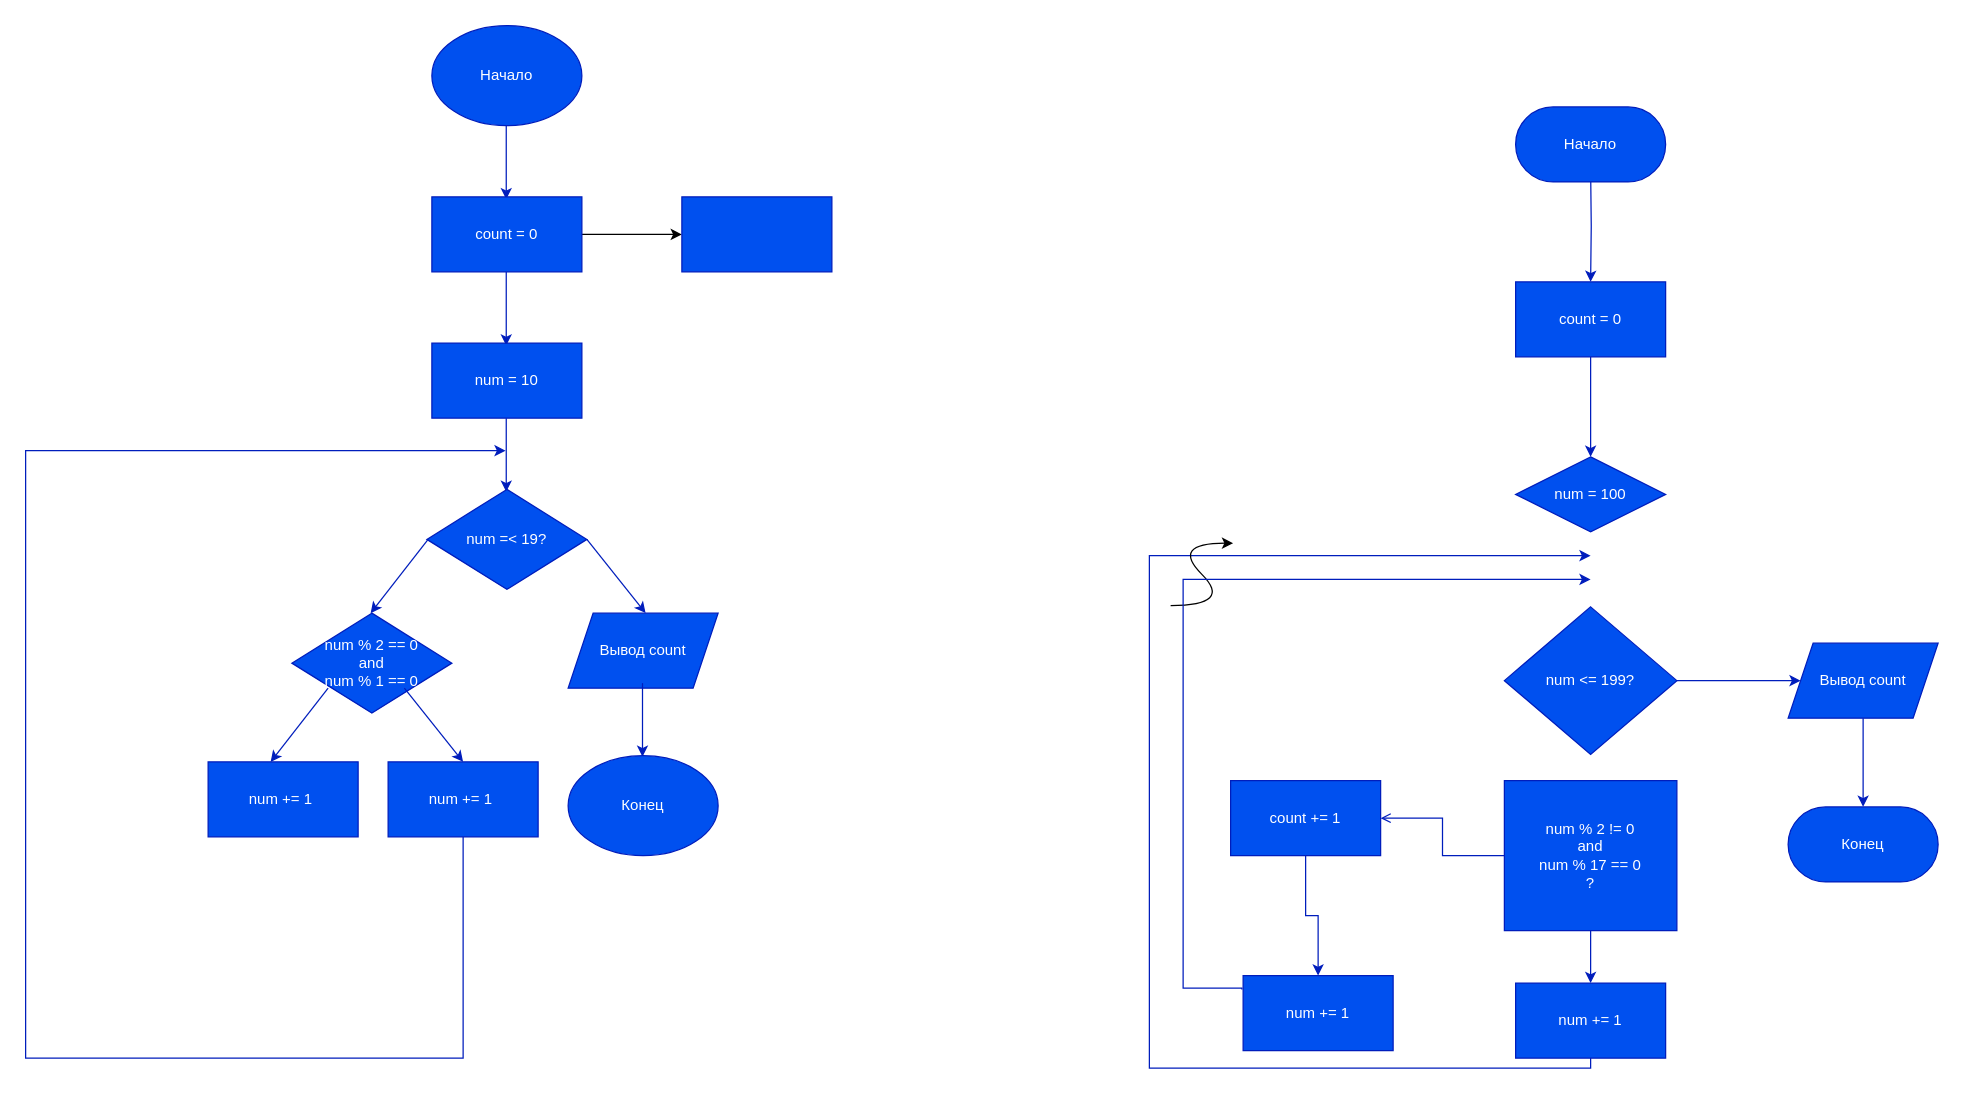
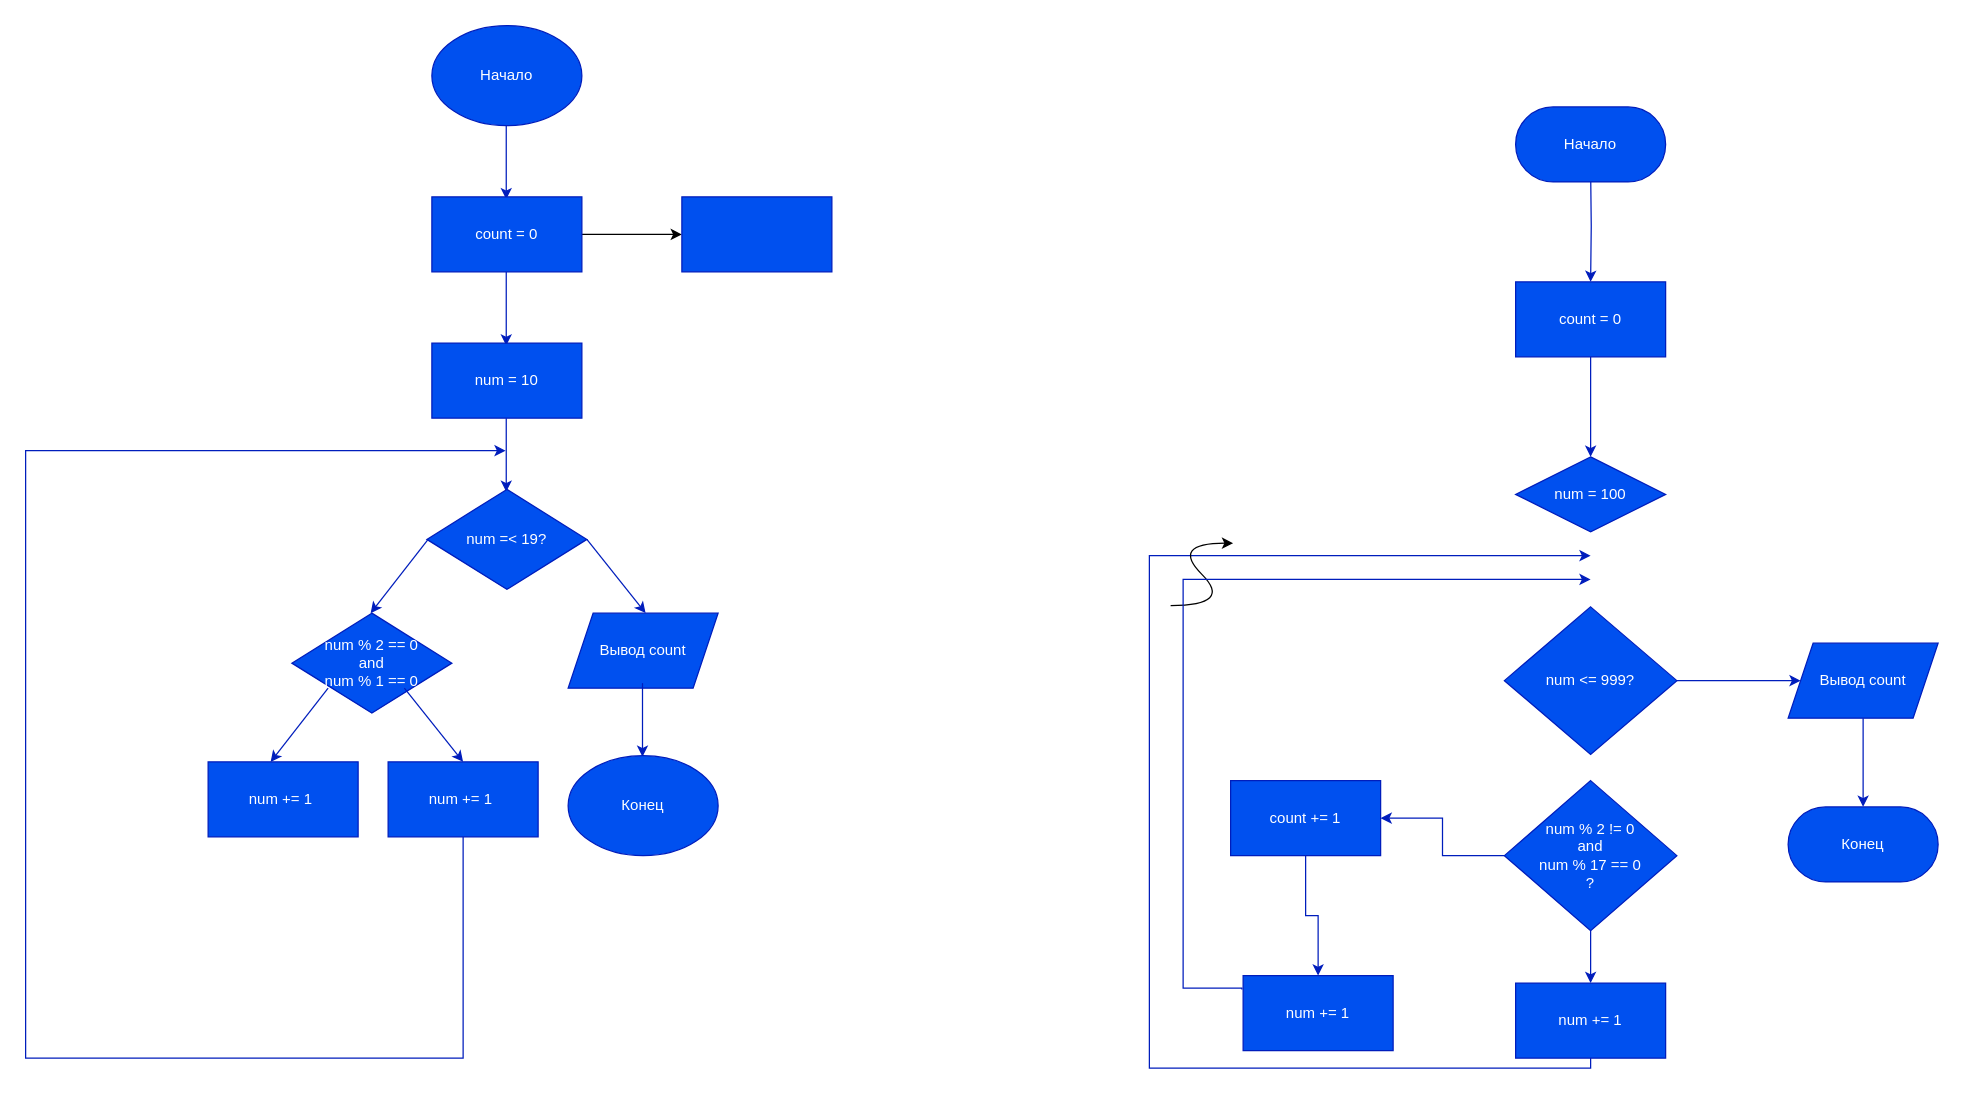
- <mxCell id="27" value="num &amp;lt;= 199?" style="rhombus;whiteSpace=wrap;html=1;fillColor=#0050ef;strokeColor=#001DBC;fontColor=#ffffff;" parent="1" vertex="1"><mxGeometry x="1203" y="485" width="138" height="118" as="geometry" /></mxCell>
+ <mxCell id="27" value="num &amp;lt;= 999?" style="rhombus;whiteSpace=wrap;html=1;fillColor=#0050ef;strokeColor=#001DBC;fontColor=#ffffff;" parent="1" vertex="1"><mxGeometry x="1203" y="485" width="138" height="118" as="geometry" /></mxCell>
- <mxCell id="32" value="" style="edgeStyle=orthogonalEdgeStyle;rounded=0;orthogonalLoop=1;jettySize=auto;html=1;fillColor=#0050ef;strokeColor=#001DBC;endArrow=open;" parent="1" source="34" target="41" edge="1"><mxGeometry relative="1" as="geometry" /></mxCell>
+ <mxCell id="32" value="" style="edgeStyle=orthogonalEdgeStyle;rounded=0;orthogonalLoop=1;jettySize=auto;html=1;fillColor=#0050ef;strokeColor=#001DBC;" parent="1" source="34" target="41" edge="1"><mxGeometry relative="1" as="geometry" /></mxCell>
- <mxCell id="34" value="&lt;div&gt;num % 2 != 0&lt;/div&gt;&lt;div&gt;and&lt;/div&gt;&lt;div&gt;num % 17 == 0&lt;/div&gt;?" style="whiteSpace=wrap;html=1;fillColor=#0050ef;strokeColor=#001DBC;fontColor=#ffffff;rounded=0;" parent="1" vertex="1"><mxGeometry x="1203" y="624" width="138" height="120" as="geometry" /></mxCell>
+ <mxCell id="34" value="&lt;div&gt;num % 2 != 0&lt;/div&gt;&lt;div&gt;and&lt;/div&gt;&lt;div&gt;num % 17 == 0&lt;/div&gt;?" style="rhombus;whiteSpace=wrap;html=1;fillColor=#0050ef;strokeColor=#001DBC;fontColor=#ffffff;" parent="1" vertex="1"><mxGeometry x="1203" y="624" width="138" height="120" as="geometry" /></mxCell>
